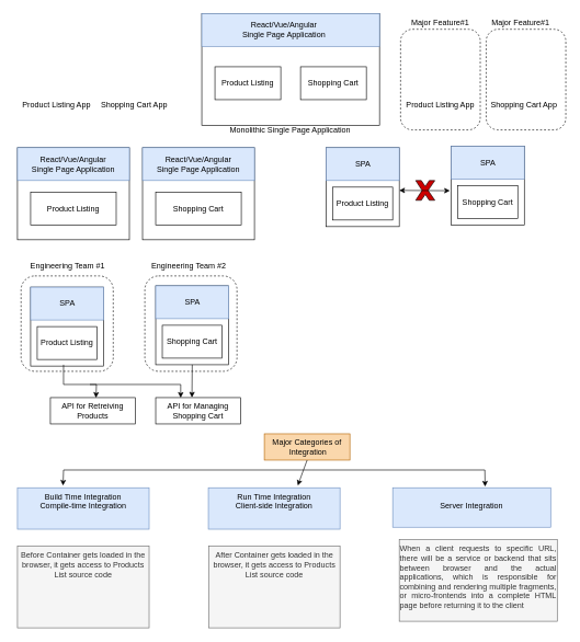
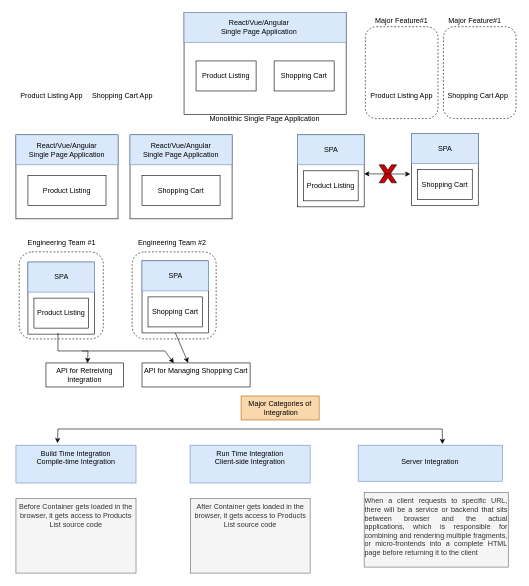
- <mxCell id="58" value="API for Managing Shopping Cart" style="rounded=0;whiteSpace=wrap;html=1;strokeColor=default;align=center;verticalAlign=top;fontFamily=Helvetica;fontSize=12;fontColor=default;fillColor=default;" parent="1" vertex="1"><mxGeometry x="236" y="604" width="129" height="40" as="geometry" /></mxCell>
+ <mxCell id="58" value="API for Managing Shopping Cart" style="rounded=0;whiteSpace=wrap;html=1;strokeColor=default;align=center;verticalAlign=top;fontFamily=Helvetica;fontSize=12;fontColor=default;fillColor=default;" parent="1" vertex="1"><mxGeometry x="236" y="604" width="180" height="40" as="geometry" /></mxCell>
- <mxCell id="57" value="API for Retreiving Products" style="rounded=0;whiteSpace=wrap;html=1;strokeColor=default;align=center;verticalAlign=top;fontFamily=Helvetica;fontSize=12;fontColor=default;fillColor=default;" parent="1" vertex="1"><mxGeometry x="76" y="604" width="129" height="40" as="geometry" /></mxCell>
+ <mxCell id="57" value="API for Retreiving Integration" style="rounded=0;whiteSpace=wrap;html=1;strokeColor=default;align=center;verticalAlign=top;fontFamily=Helvetica;fontSize=12;fontColor=default;fillColor=default;" parent="1" vertex="1"><mxGeometry x="76" y="604" width="129" height="40" as="geometry" /></mxCell>
- <mxCell id="72" value="" style="endArrow=classic;html=1;rounded=0;fontFamily=Helvetica;fontSize=12;fontColor=default;exitX=0.5;exitY=1;exitDx=0;exitDy=0;entryX=0.679;entryY=-0.053;entryDx=0;entryDy=0;entryPerimeter=0;" parent="1" source="65" target="67" edge="1"><mxGeometry width="50" height="50" relative="1" as="geometry"><mxPoint x="426" y="984" as="sourcePoint" /><mxPoint x="476" y="934" as="targetPoint" /></mxGeometry></mxCell>
